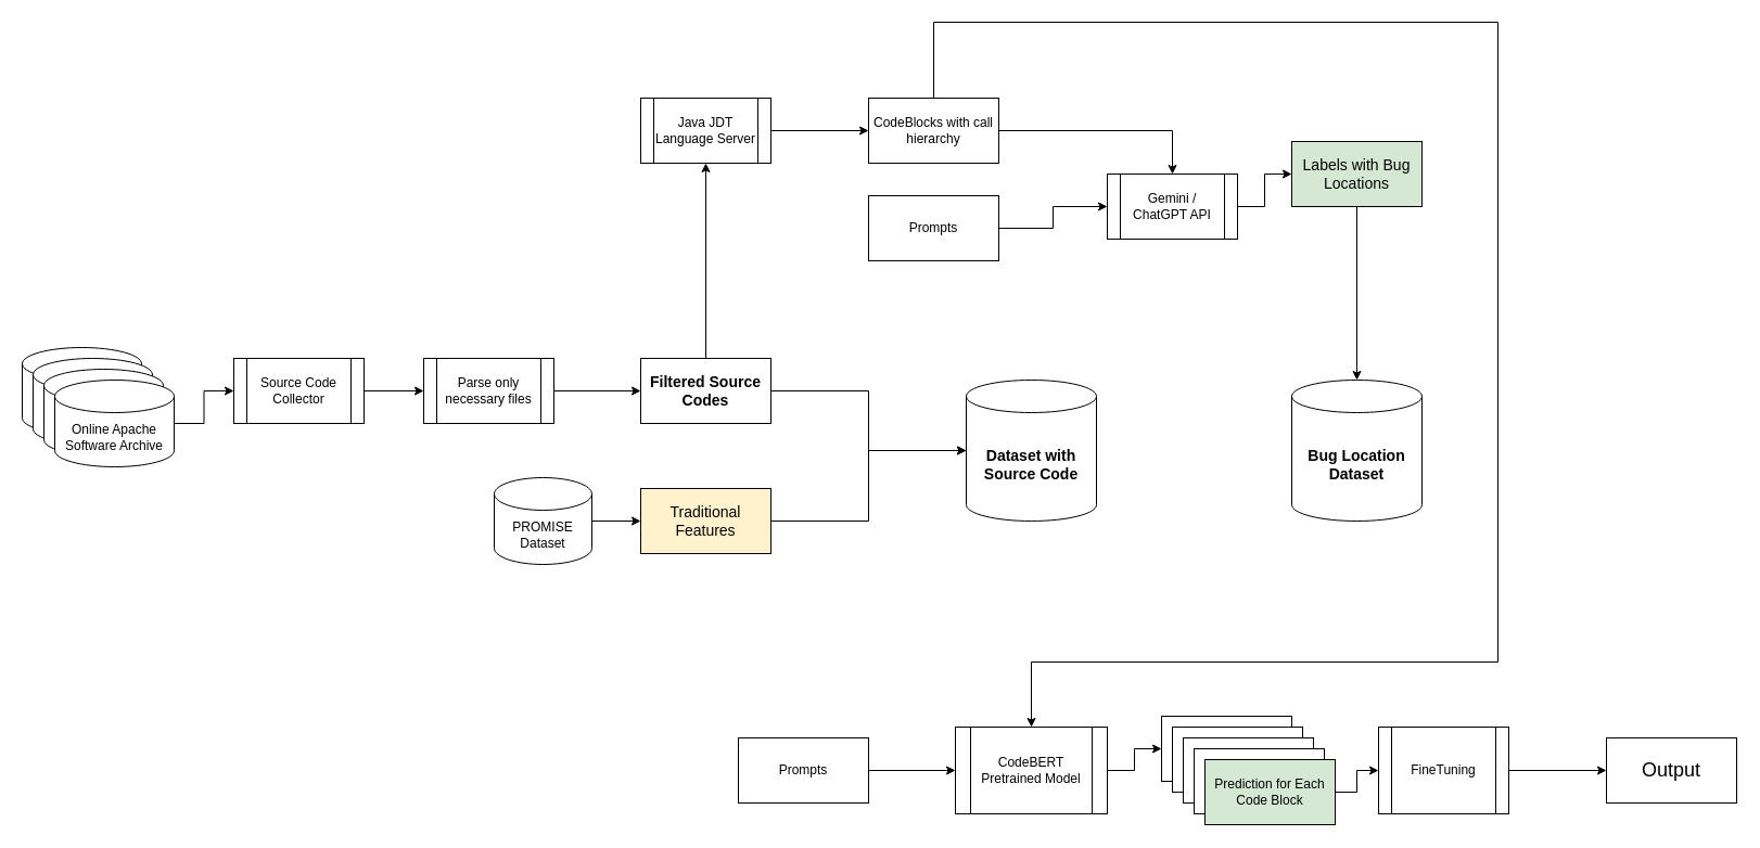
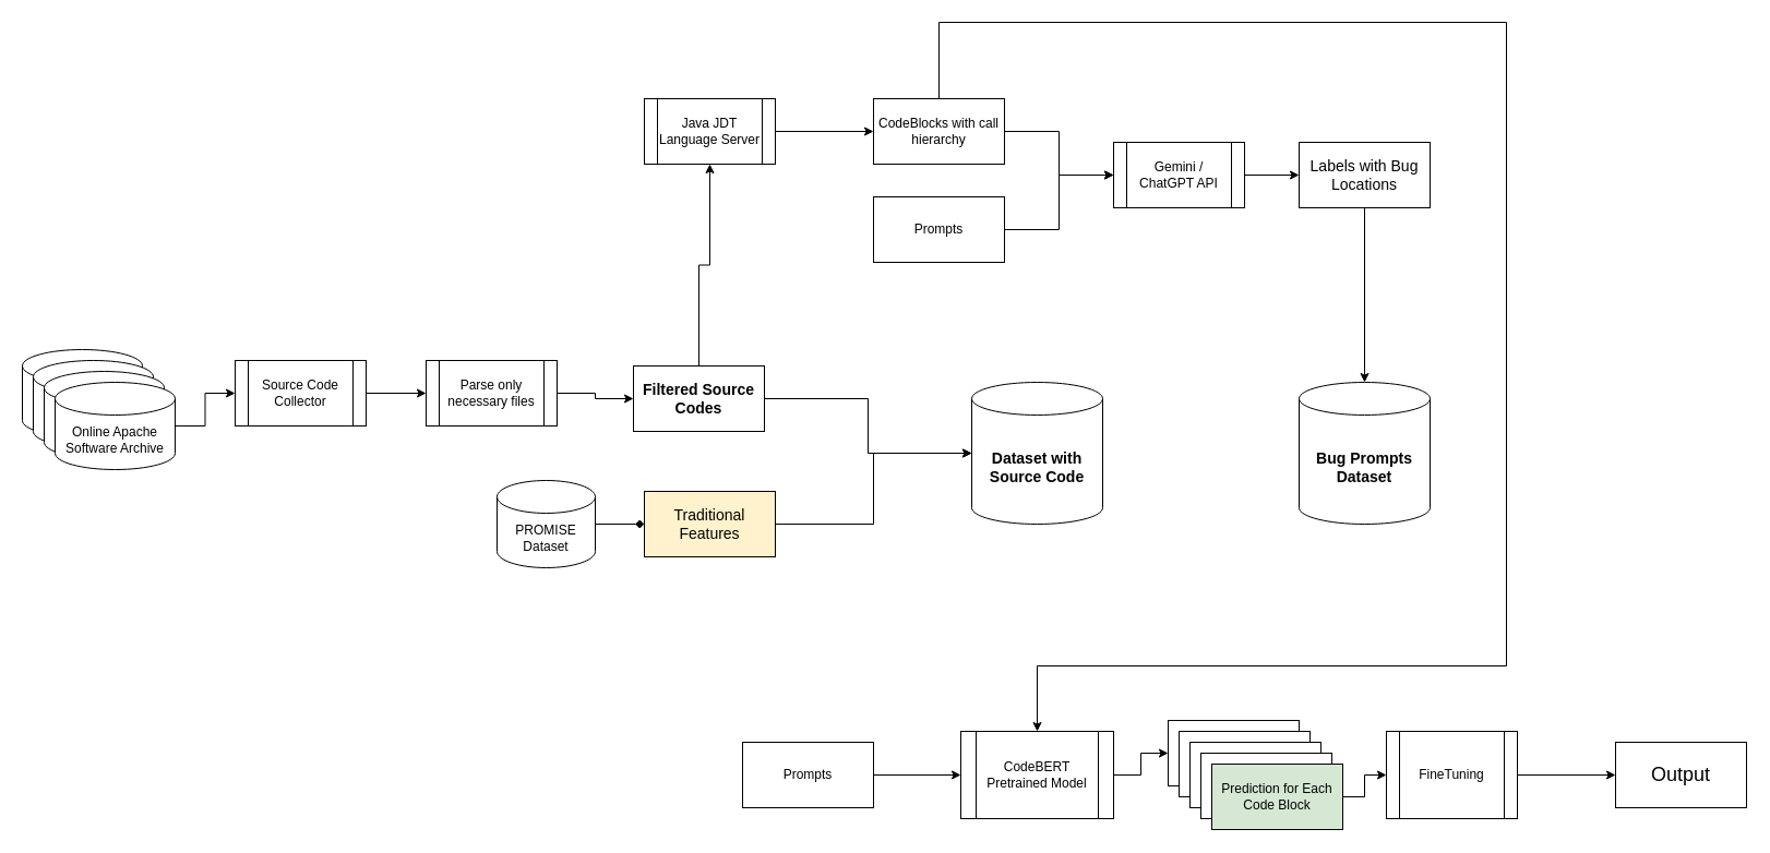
- <mxCell id="27" value="&lt;font style=&quot;font-size: 14px;&quot;&gt;Labels&amp;nbsp;with Bug Locations&lt;/font&gt;" style="whiteSpace=wrap;html=1;fillColor=#d5e8d4;" parent="4" vertex="1"><mxGeometry x="1170" width="120" height="60" as="geometry" /></mxCell>
+ <mxCell id="27" value="&lt;font style=&quot;font-size: 14px;&quot;&gt;Labels&amp;nbsp;with Bug Locations&lt;/font&gt;" style="whiteSpace=wrap;html=1;" parent="4" vertex="1"><mxGeometry x="1170" width="120" height="60" as="geometry" /></mxCell>
- <mxCell id="25" value="Gemini / ChatGPT API" style="shape=process;whiteSpace=wrap;html=1;backgroundOutline=1;" parent="4" vertex="1"><mxGeometry x="1000" y="30" width="120" height="60" as="geometry" /></mxCell>
+ <mxCell id="25" value="Gemini / ChatGPT API" style="shape=process;whiteSpace=wrap;html=1;backgroundOutline=1;" parent="4" vertex="1"><mxGeometry x="1000" width="120" height="60" as="geometry" /></mxCell>
- <mxCell id="19" value="&lt;font style=&quot;font-size: 14px;&quot;&gt;&lt;b&gt;Filtered Source Codes&lt;/b&gt;&lt;/font&gt;" style="whiteSpace=wrap;html=1;movable=1;resizable=1;rotatable=1;deletable=1;editable=1;locked=0;connectable=1;" parent="9" vertex="1"><mxGeometry x="570" y="10" width="120" height="60" as="geometry" /></mxCell>
+ <mxCell id="19" value="&lt;font style=&quot;font-size: 14px;&quot;&gt;&lt;b&gt;Filtered Source Codes&lt;/b&gt;&lt;/font&gt;" style="whiteSpace=wrap;html=1;movable=1;resizable=1;rotatable=1;deletable=1;editable=1;locked=0;connectable=1;" parent="9" vertex="1"><mxGeometry x="560" y="15" width="120" height="60" as="geometry" /></mxCell>
- <mxCell id="29" value="&lt;font style=&quot;font-size: 14px;&quot;&gt;&lt;b&gt;Bug Location Dataset&lt;/b&gt;&lt;/font&gt;" style="shape=cylinder3;whiteSpace=wrap;html=1;boundedLbl=1;backgroundOutline=1;size=15;movable=1;resizable=1;rotatable=1;deletable=1;editable=1;locked=0;connectable=1;" parent="4" vertex="1"><mxGeometry x="1170" y="220" width="120" height="130" as="geometry" /></mxCell>
+ <mxCell id="29" value="&lt;font style=&quot;font-size: 14px;&quot;&gt;&lt;b&gt;Bug Prompts Dataset&lt;/b&gt;&lt;/font&gt;" style="shape=cylinder3;whiteSpace=wrap;html=1;boundedLbl=1;backgroundOutline=1;size=15;movable=1;resizable=1;rotatable=1;deletable=1;editable=1;locked=0;connectable=1;" parent="4" vertex="1"><mxGeometry x="1170" y="220" width="120" height="130" as="geometry" /></mxCell>
- <mxCell id="7" style="edgeStyle=orthogonalEdgeStyle;rounded=0;orthogonalLoop=1;jettySize=auto;html=1;entryX=0;entryY=0.5;entryDx=0;entryDy=0;movable=1;resizable=1;rotatable=1;deletable=1;editable=1;locked=0;connectable=1;" parent="5" source="8" target="6" edge="1"><mxGeometry relative="1" as="geometry" /></mxCell>
+ <mxCell id="7" style="edgeStyle=orthogonalEdgeStyle;rounded=0;orthogonalLoop=1;jettySize=auto;html=1;entryX=0;entryY=0.5;entryDx=0;entryDy=0;movable=1;resizable=1;rotatable=1;deletable=1;editable=1;locked=0;connectable=1;endArrow=diamond;" parent="5" source="8" target="6" edge="1"><mxGeometry relative="1" as="geometry" /></mxCell>
